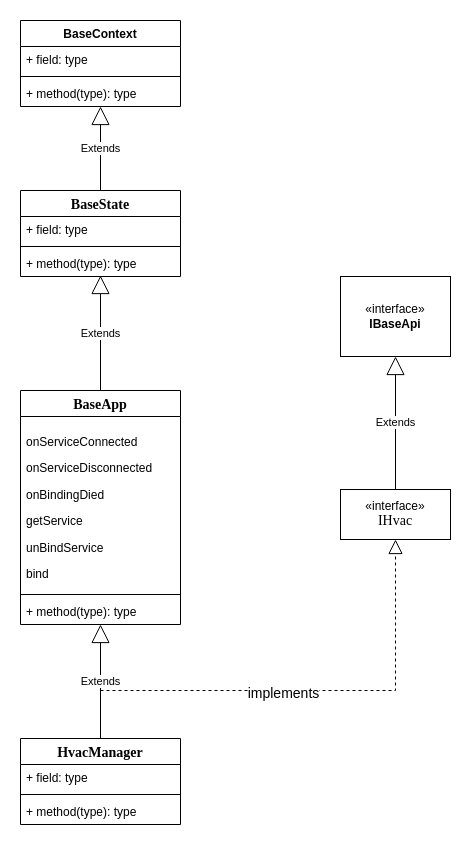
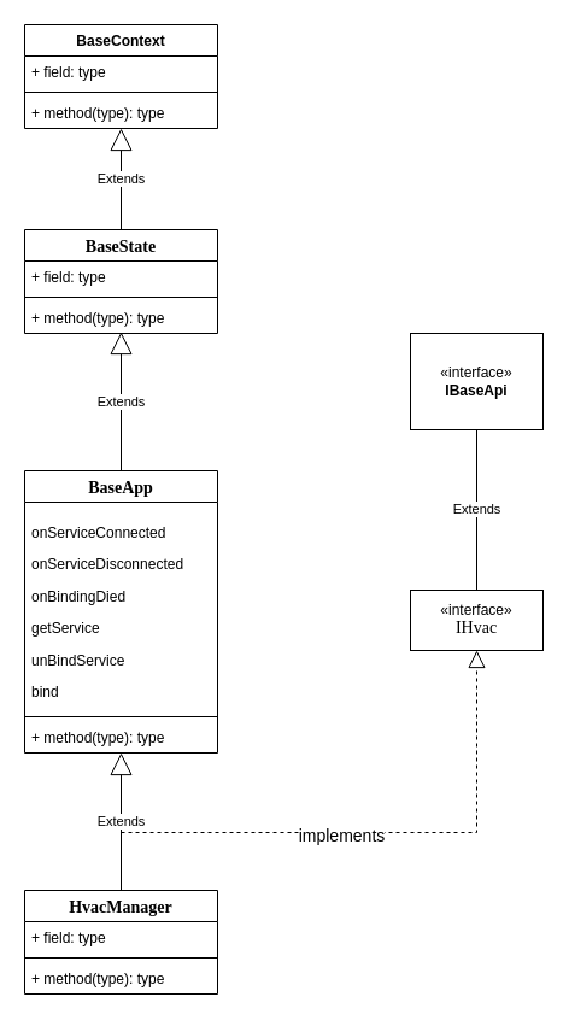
- <mxCell id="25" value="Extends" style="endArrow=block;endSize=16;endFill=0;html=1;rounded=0;exitX=0.5;exitY=0;exitDx=0;exitDy=0;" edge="1" parent="1" source="21" target="24"><mxGeometry width="160" relative="1" as="geometry"><mxPoint x="143" y="400" as="sourcePoint" /><mxPoint x="143" y="285" as="targetPoint" /></mxGeometry></mxCell>
+ <mxCell id="25" value="Extends" style="endArrow=none;endSize=16;endFill=0;html=1;rounded=0;exitX=0.5;exitY=0;exitDx=0;exitDy=0;" edge="1" parent="1" source="21" target="24"><mxGeometry width="160" relative="1" as="geometry"><mxPoint x="143" y="400" as="sourcePoint" /><mxPoint x="143" y="285" as="targetPoint" /></mxGeometry></mxCell>
